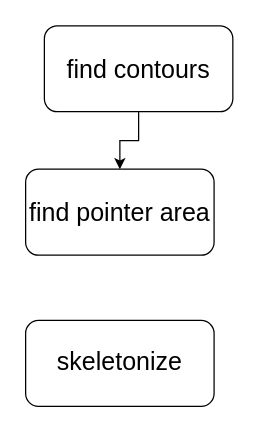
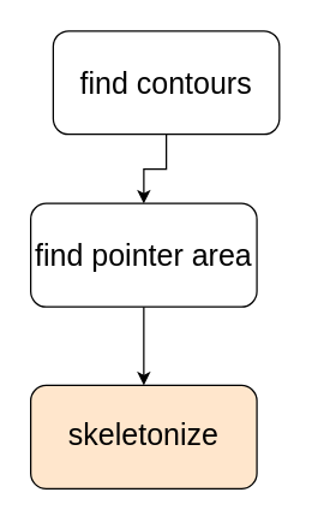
+ <mxCell id="6" style="edgeStyle=orthogonalEdgeStyle;rounded=0;orthogonalLoop=1;jettySize=auto;html=1;entryX=0.5;entryY=0;entryDx=0;entryDy=0;" edge="1" parent="1" source="3" target="5"><mxGeometry relative="1" as="geometry" /></mxCell>
- <mxCell id="5" value="&lt;div style=&quot;line-height: 22px;&quot;&gt;&lt;font style=&quot;font-size: 20px;&quot;&gt;skeletonize&lt;/font&gt;&lt;/div&gt;" style="rounded=1;whiteSpace=wrap;html=1;" vertex="1" parent="1"><mxGeometry x="20" y="255.732" width="150.769" height="68.78" as="geometry" /></mxCell>
+ <mxCell id="5" value="&lt;div style=&quot;line-height: 22px;&quot;&gt;&lt;font style=&quot;font-size: 20px;&quot;&gt;skeletonize&lt;/font&gt;&lt;/div&gt;" style="rounded=1;whiteSpace=wrap;html=1;fillColor=#ffe6cc;" vertex="1" parent="1"><mxGeometry x="20" y="255.732" width="150.769" height="68.78" as="geometry" /></mxCell>
